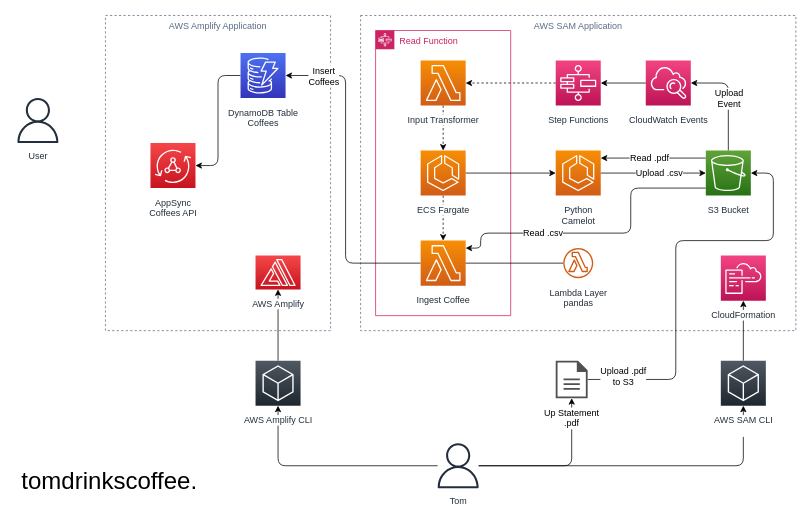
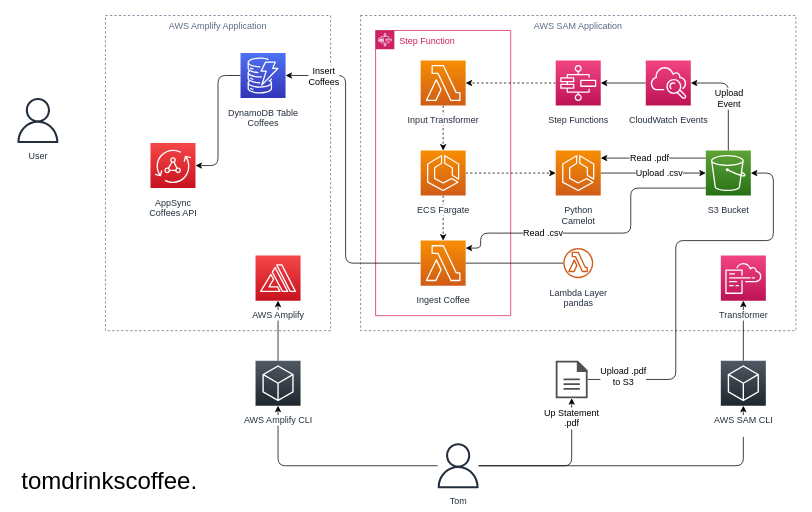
- <mxCell id="6" value="Read Function" style="points=[[0,0],[0.25,0],[0.5,0],[0.75,0],[1,0],[1,0.25],[1,0.5],[1,0.75],[1,1],[0.75,1],[0.5,1],[0.25,1],[0,1],[0,0.75],[0,0.5],[0,0.25]];outlineConnect=0;gradientColor=none;html=1;whiteSpace=wrap;fontSize=12;fontStyle=0;shape=mxgraph.aws4.group;grIcon=mxgraph.aws4.group_aws_step_functions_workflow;strokeColor=#CD2264;fillColor=none;verticalAlign=top;align=left;spacingLeft=30;fontColor=#CD2264;dashed=0;" vertex="1" parent="1"><mxGeometry x="500" y="40" width="180" height="380" as="geometry" /></mxCell>
+ <mxCell id="6" value="Step Function" style="points=[[0,0],[0.25,0],[0.5,0],[0.75,0],[1,0],[1,0.25],[1,0.5],[1,0.75],[1,1],[0.75,1],[0.5,1],[0.25,1],[0,1],[0,0.75],[0,0.5],[0,0.25]];outlineConnect=0;gradientColor=none;html=1;whiteSpace=wrap;fontSize=12;fontStyle=0;shape=mxgraph.aws4.group;grIcon=mxgraph.aws4.group_aws_step_functions_workflow;strokeColor=#CD2264;fillColor=none;verticalAlign=top;align=left;spacingLeft=30;fontColor=#CD2264;dashed=0;" vertex="1" parent="1"><mxGeometry x="500" y="40" width="180" height="380" as="geometry" /></mxCell>
- <mxCell id="8" style="edgeStyle=orthogonalEdgeStyle;rounded=1;orthogonalLoop=1;jettySize=auto;html=1;dashed=0;" edge="1" parent="1" source="28" target="34"><mxGeometry relative="1" as="geometry" /></mxCell>
+ <mxCell id="8" style="edgeStyle=orthogonalEdgeStyle;rounded=1;orthogonalLoop=1;jettySize=auto;html=1;dashed=1;" edge="1" parent="1" source="28" target="34"><mxGeometry relative="1" as="geometry" /></mxCell>
- <mxCell id="25" value="AWS Amplify" style="outlineConnect=0;fontColor=#232F3E;gradientColor=#F54749;gradientDirection=north;fillColor=#C7131F;strokeColor=#ffffff;dashed=0;verticalLabelPosition=bottom;verticalAlign=top;align=center;html=1;fontSize=12;fontStyle=0;aspect=fixed;shape=mxgraph.aws4.resourceIcon;resIcon=mxgraph.aws4.amplify;labelBackgroundColor=#FFFFFF;spacing=8;" vertex="1" parent="1"><mxGeometry x="340" y="340" width="60" height="45" as="geometry" /></mxCell>
+ <mxCell id="25" value="AWS Amplify" style="outlineConnect=0;fontColor=#232F3E;gradientColor=#F54749;gradientDirection=north;fillColor=#C7131F;strokeColor=#ffffff;dashed=0;verticalLabelPosition=bottom;verticalAlign=top;align=center;html=1;fontSize=12;fontStyle=0;aspect=fixed;shape=mxgraph.aws4.resourceIcon;resIcon=mxgraph.aws4.amplify;labelBackgroundColor=#FFFFFF;spacing=8;" vertex="1" parent="1"><mxGeometry x="340" y="340" width="60" height="60" as="geometry" /></mxCell>
- <mxCell id="42" value="CloudFormation" style="outlineConnect=0;fontColor=#232F3E;gradientColor=#F34482;gradientDirection=north;fillColor=#BC1356;strokeColor=#ffffff;dashed=0;verticalLabelPosition=bottom;verticalAlign=top;align=center;html=1;fontSize=12;fontStyle=0;aspect=fixed;shape=mxgraph.aws4.resourceIcon;resIcon=mxgraph.aws4.cloudformation;labelBackgroundColor=#FFFFFF;spacing=8;" vertex="1" parent="1"><mxGeometry x="960" y="340" width="60" height="60" as="geometry" /></mxCell>
+ <mxCell id="42" value="Transformer" style="outlineConnect=0;fontColor=#232F3E;gradientColor=#F34482;gradientDirection=north;fillColor=#BC1356;strokeColor=#ffffff;dashed=0;verticalLabelPosition=bottom;verticalAlign=top;align=center;html=1;fontSize=12;fontStyle=0;aspect=fixed;shape=mxgraph.aws4.resourceIcon;resIcon=mxgraph.aws4.cloudformation;labelBackgroundColor=#FFFFFF;spacing=8;" vertex="1" parent="1"><mxGeometry x="960" y="340" width="60" height="60" as="geometry" /></mxCell>
